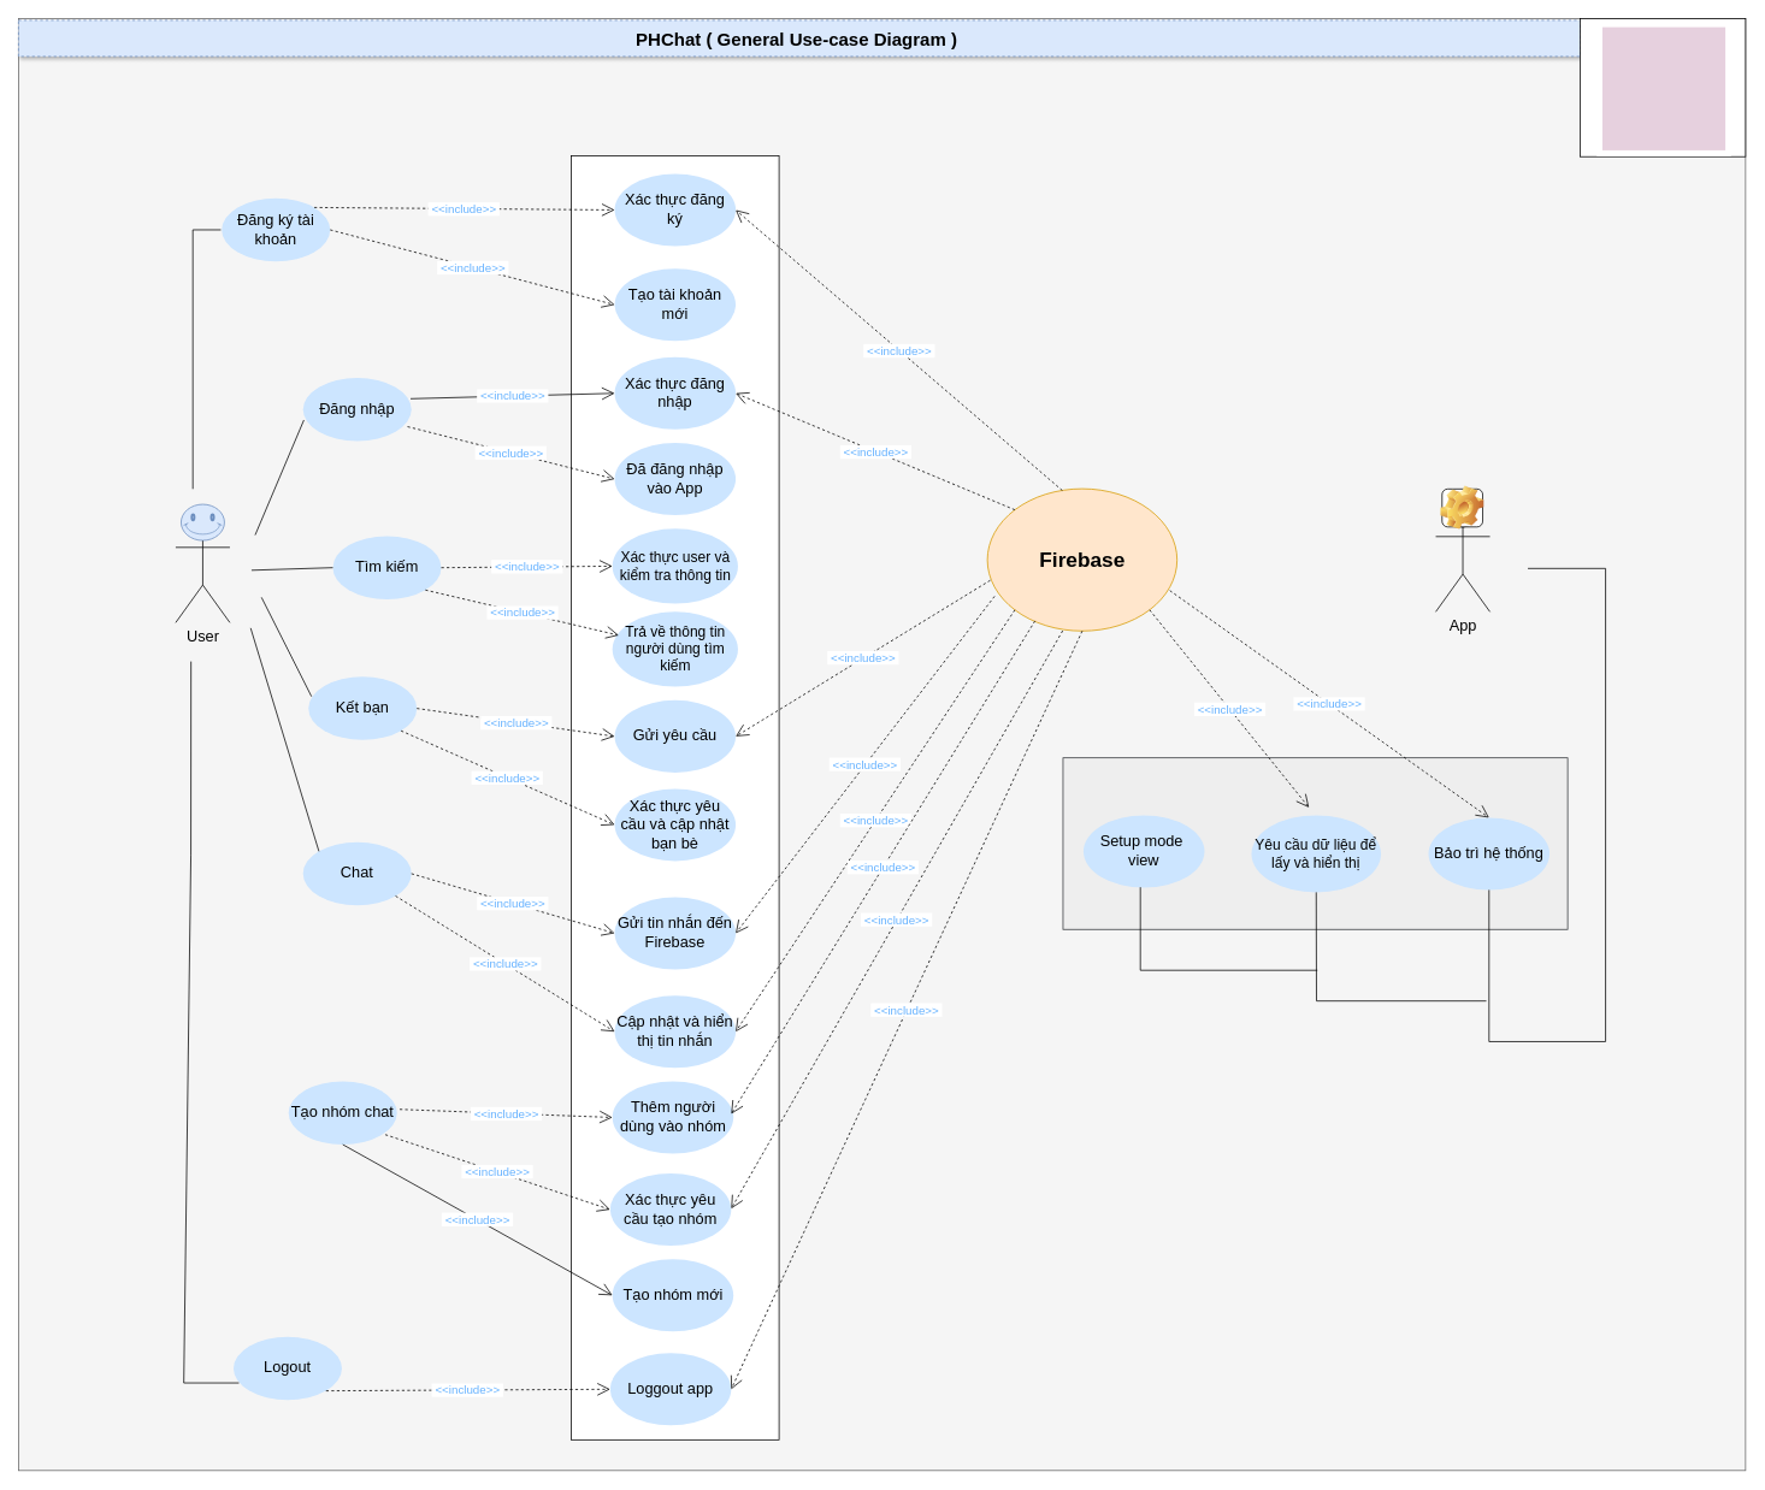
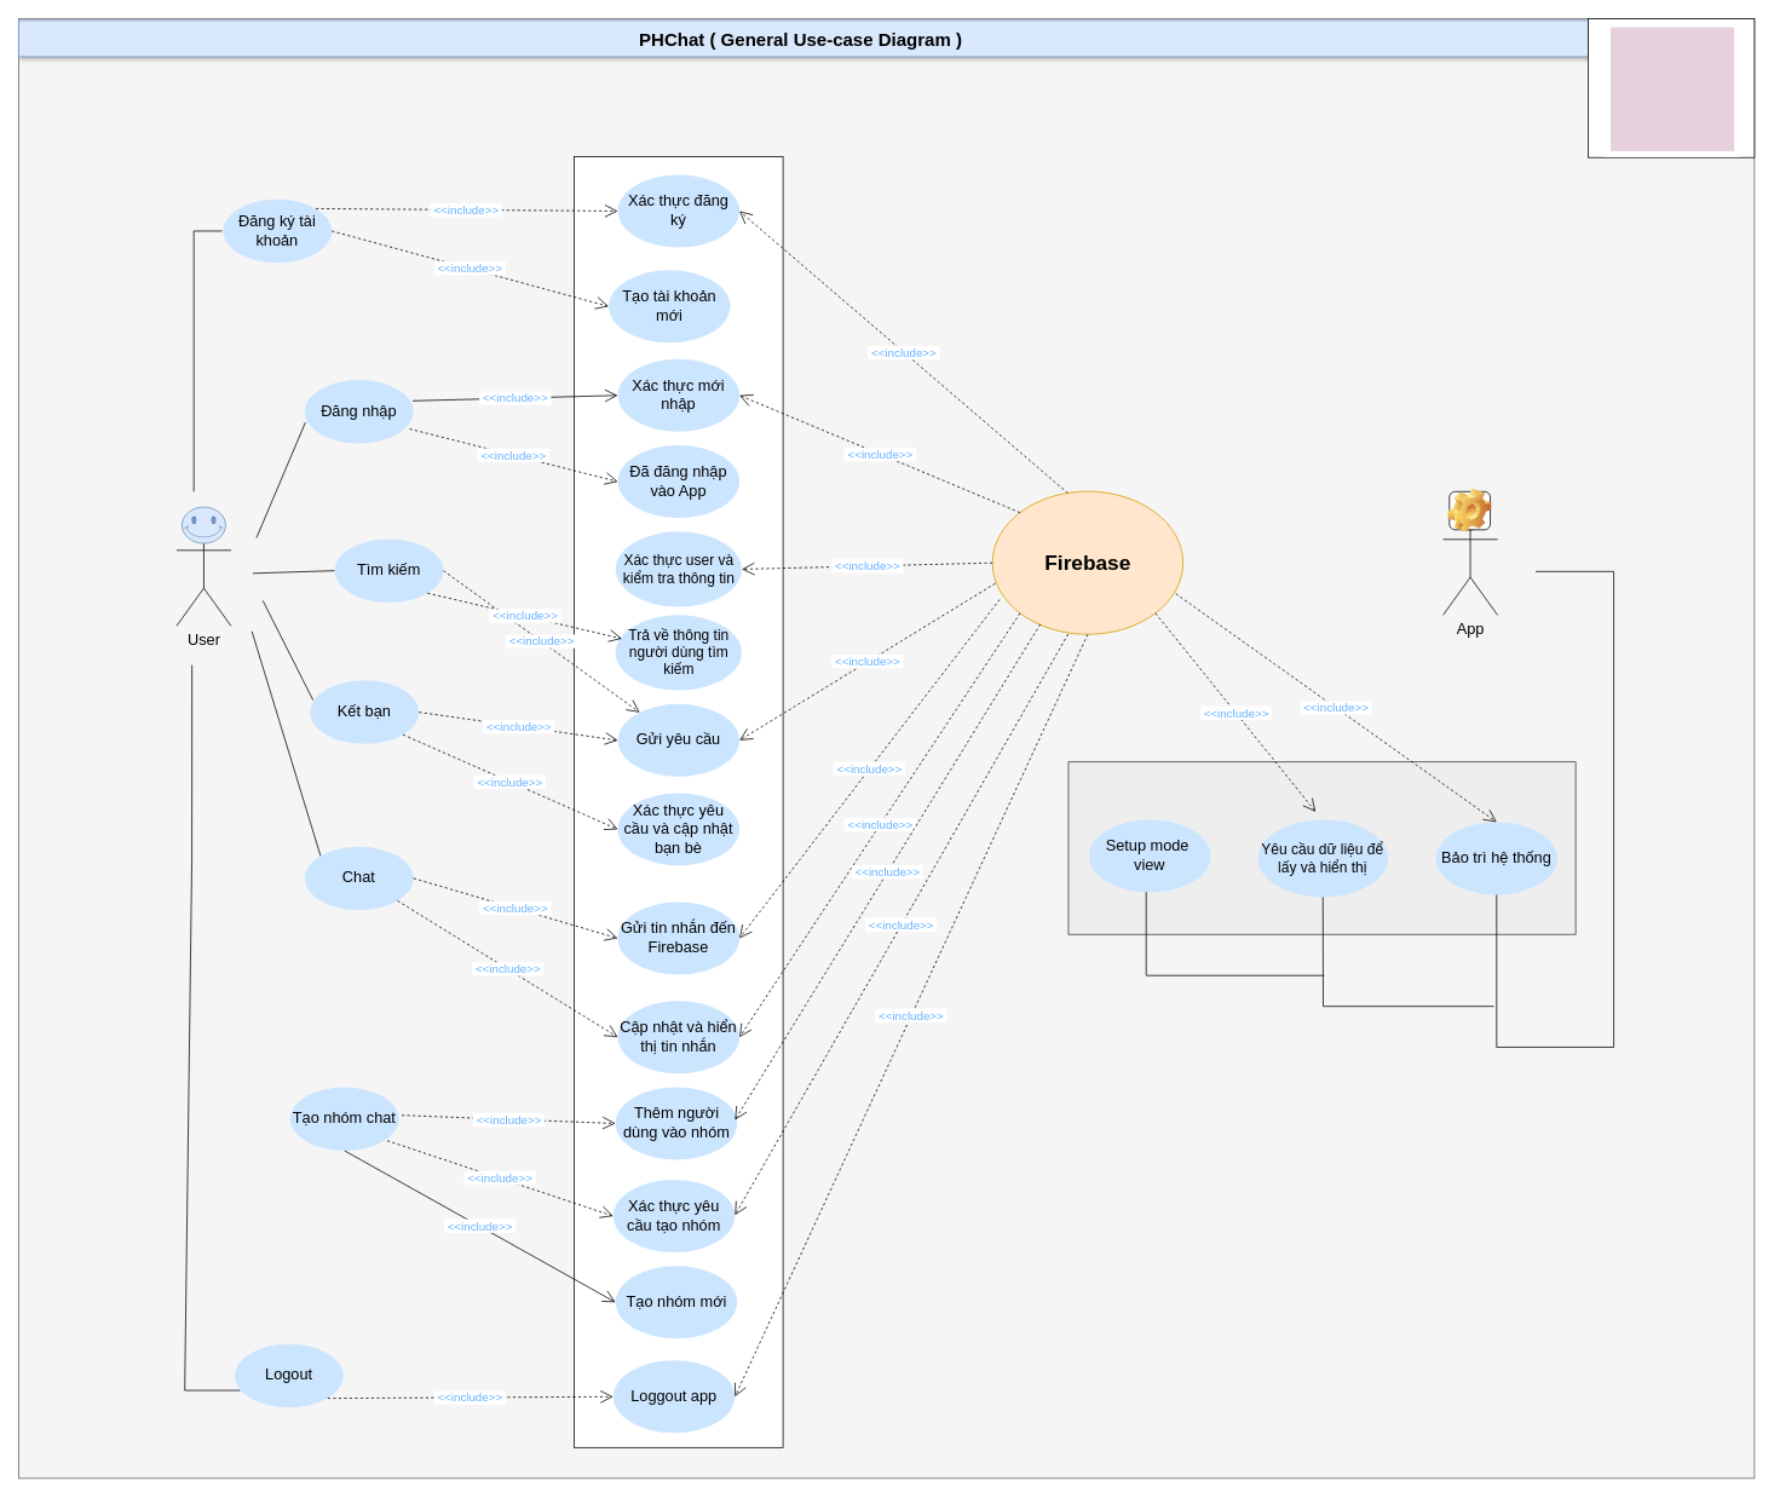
- <mxCell id="52" value="&lt;font style=&quot;font-size: 20px;&quot;&gt;&lt;b&gt;PHChat ( General Use-case Diagram )&amp;nbsp;&lt;/b&gt;&lt;/font&gt;" style="rounded=0;whiteSpace=wrap;html=1;shadow=1;strokeColor=#6c8ebf;fillColor=#dae8fc;dashed=1;" parent="1" vertex="1"><mxGeometry x="20" y="22" width="1729" height="40" as="geometry" /></mxCell>
+ <mxCell id="52" value="&lt;font style=&quot;font-size: 20px;&quot;&gt;&lt;b&gt;PHChat ( General Use-case Diagram )&amp;nbsp;&lt;/b&gt;&lt;/font&gt;" style="rounded=0;whiteSpace=wrap;html=1;shadow=1;strokeColor=#6c8ebf;fillColor=#dae8fc;" parent="1" vertex="1"><mxGeometry x="20" y="22" width="1729" height="40" as="geometry" /></mxCell>
- <mxCell id="17" value="&lt;span style=&quot;font-size: 17px;&quot;&gt;Tạo tài khoản mới&lt;/span&gt;" style="ellipse;whiteSpace=wrap;html=1;fillColor=#cce5ff;strokeColor=none;" parent="1" vertex="1"><mxGeometry x="680" y="297" width="134" height="80" as="geometry" /></mxCell>
+ <mxCell id="17" value="&lt;span style=&quot;font-size: 17px;&quot;&gt;Tạo tài khoản mới&lt;/span&gt;" style="ellipse;whiteSpace=wrap;html=1;fillColor=#cce5ff;strokeColor=none;" parent="1" vertex="1"><mxGeometry x="670" y="297" width="134" height="80" as="geometry" /></mxCell>
- <mxCell id="18" value="&lt;font style=&quot;font-size: 17px;&quot;&gt;Xác thực đăng nhập&lt;/font&gt;" style="ellipse;whiteSpace=wrap;html=1;strokeColor=none;fillColor=#cce5ff;" parent="1" vertex="1"><mxGeometry x="680" y="395" width="134" height="80" as="geometry" /></mxCell>
+ <mxCell id="18" value="&lt;font style=&quot;font-size: 17px;&quot;&gt;Xác thực mới nhập&lt;/font&gt;" style="ellipse;whiteSpace=wrap;html=1;strokeColor=none;fillColor=#cce5ff;" parent="1" vertex="1"><mxGeometry x="680" y="395" width="134" height="80" as="geometry" /></mxCell>
+ <mxCell id="60" value="&lt;font color=&quot;#66b2ff&quot; style=&quot;font-size: 13px;&quot;&gt;&amp;nbsp;&amp;lt;&amp;lt;include&amp;gt;&amp;gt;&amp;nbsp;&lt;/font&gt;" style="endArrow=open;endSize=12;dashed=1;html=1;rounded=0;entryX=1;entryY=0.5;entryDx=0;entryDy=0;exitX=0;exitY=0.5;exitDx=0;exitDy=0;fillColor=#eeeeee;strokeColor=#000000;" edge="1" parent="1" source="4" target="56"><mxGeometry width="160" relative="1" as="geometry"><mxPoint x="1208" y="740" as="sourcePoint" /><mxPoint x="899" y="611" as="targetPoint" /></mxGeometry></mxCell>
- <mxCell id="58" value="&lt;font color=&quot;#66b2ff&quot; style=&quot;font-size: 13px;&quot;&gt;&amp;nbsp;&amp;lt;&amp;lt;include&amp;gt;&amp;gt;&amp;nbsp;&lt;/font&gt;" style="endArrow=open;endSize=12;dashed=1;html=1;rounded=0;entryX=0;entryY=0.5;entryDx=0;entryDy=0;fillColor=#eeeeee;strokeColor=#000000;exitX=1;exitY=0.5;exitDx=0;exitDy=0;" edge="1" parent="1" source="55" target="56"><mxGeometry width="160" relative="1" as="geometry"><mxPoint x="517" y="607" as="sourcePoint" /><mxPoint x="684" y="639" as="targetPoint" /></mxGeometry></mxCell>
+ <mxCell id="58" value="&lt;font color=&quot;#66b2ff&quot; style=&quot;font-size: 13px;&quot;&gt;&amp;nbsp;&amp;lt;&amp;lt;include&amp;gt;&amp;gt;&amp;nbsp;&lt;/font&gt;" style="endArrow=open;endSize=12;dashed=1;html=1;rounded=0;fillColor=#eeeeee;strokeColor=#000000;exitX=1;exitY=0.5;exitDx=0;exitDy=0;" edge="1" parent="1" source="55" target="22"><mxGeometry width="160" relative="1" as="geometry"><mxPoint x="517" y="607" as="sourcePoint" /><mxPoint x="684" y="639" as="targetPoint" /></mxGeometry></mxCell>
